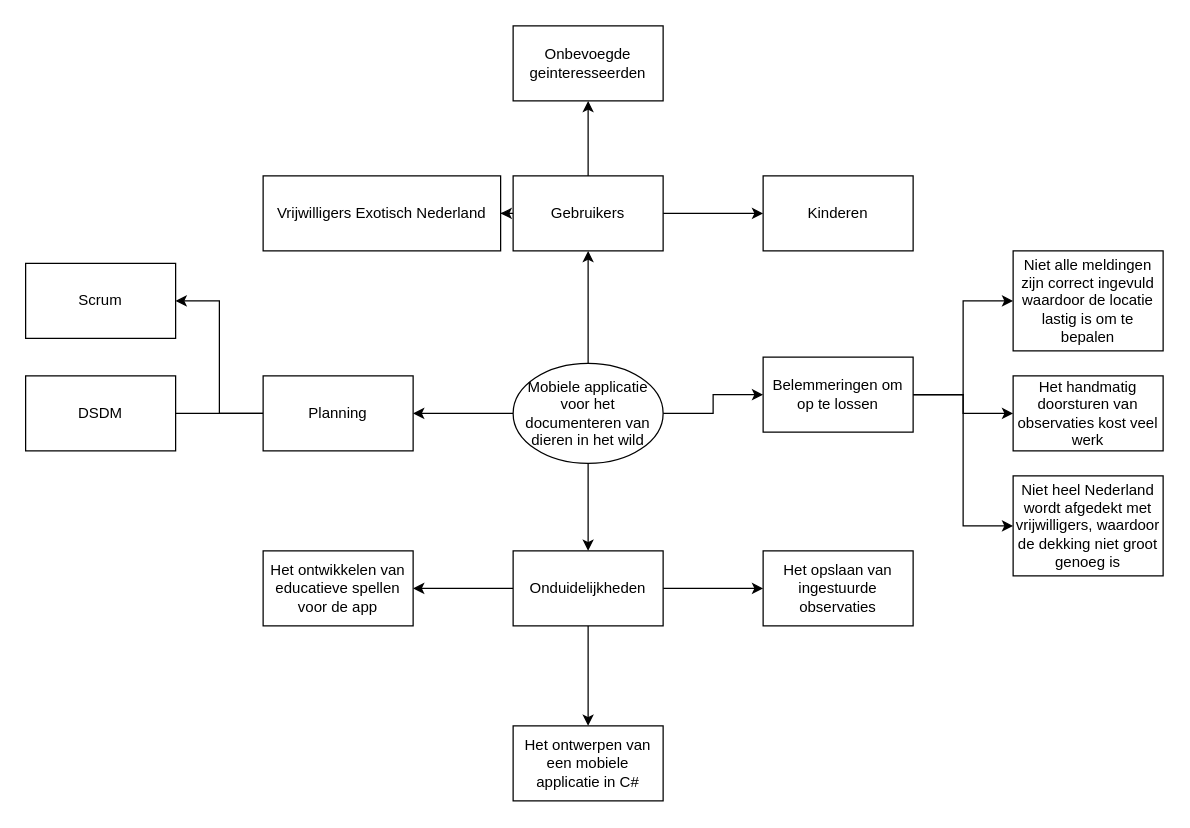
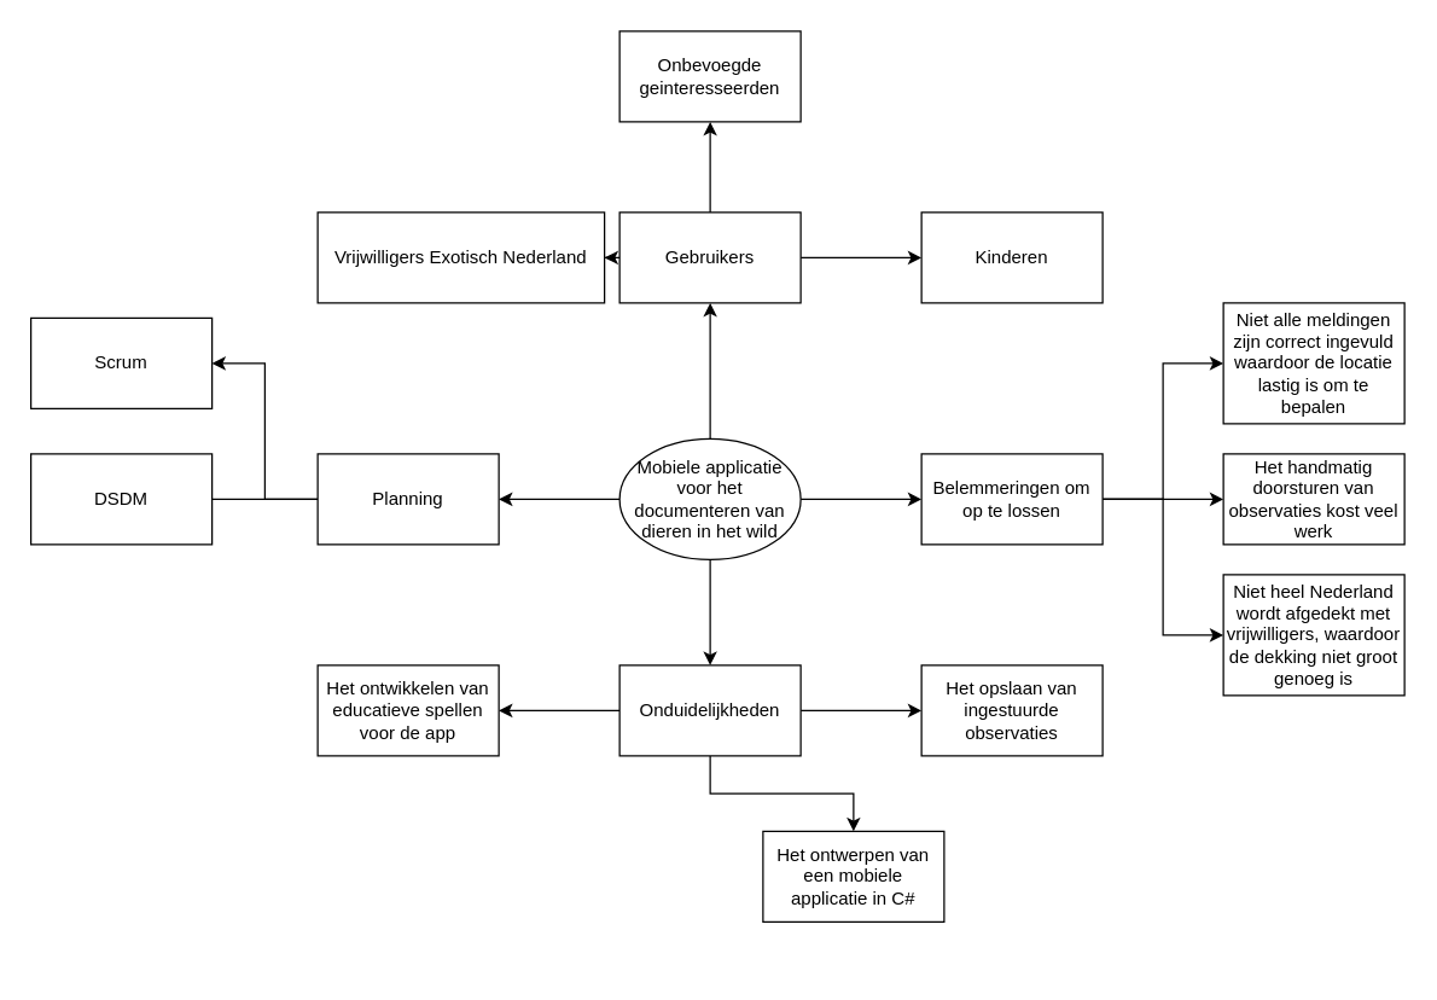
- <mxCell id="17" value="Belemmeringen om op te lossen" style="whiteSpace=wrap;html=1;" vertex="1" parent="1"><mxGeometry x="610" y="285" width="120" height="60" as="geometry" /></mxCell>
+ <mxCell id="17" value="Belemmeringen om op te lossen" style="whiteSpace=wrap;html=1;" vertex="1" parent="1"><mxGeometry x="610" y="300" width="120" height="60" as="geometry" /></mxCell>
- <mxCell id="30" value="Het ontwerpen van een mobiele applicatie in C#" style="whiteSpace=wrap;html=1;rounded=0;" vertex="1" parent="1"><mxGeometry x="410" y="580" width="120" height="60" as="geometry" /></mxCell>
+ <mxCell id="30" value="Het ontwerpen van een mobiele applicatie in C#" style="whiteSpace=wrap;html=1;rounded=0;" vertex="1" parent="1"><mxGeometry x="505" y="550" width="120" height="60" as="geometry" /></mxCell>
